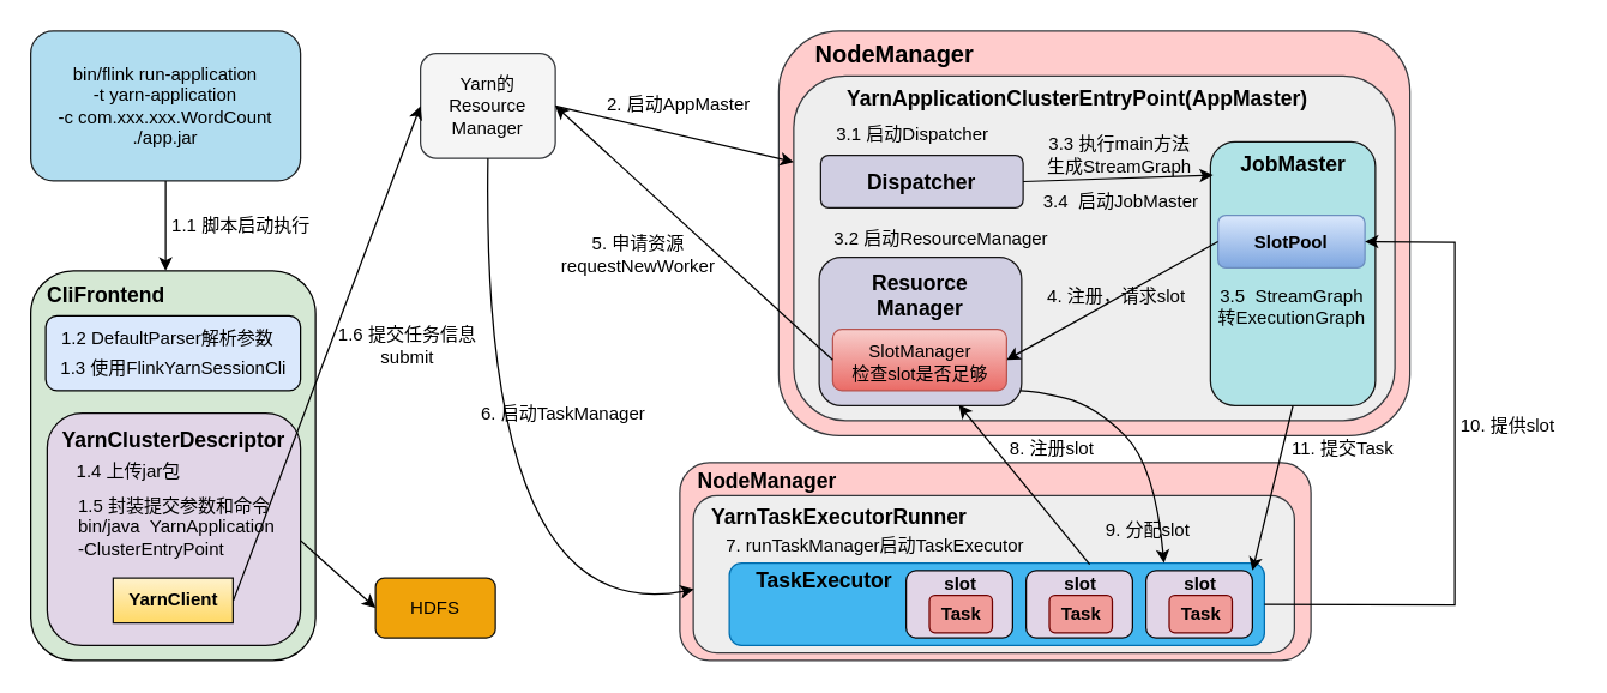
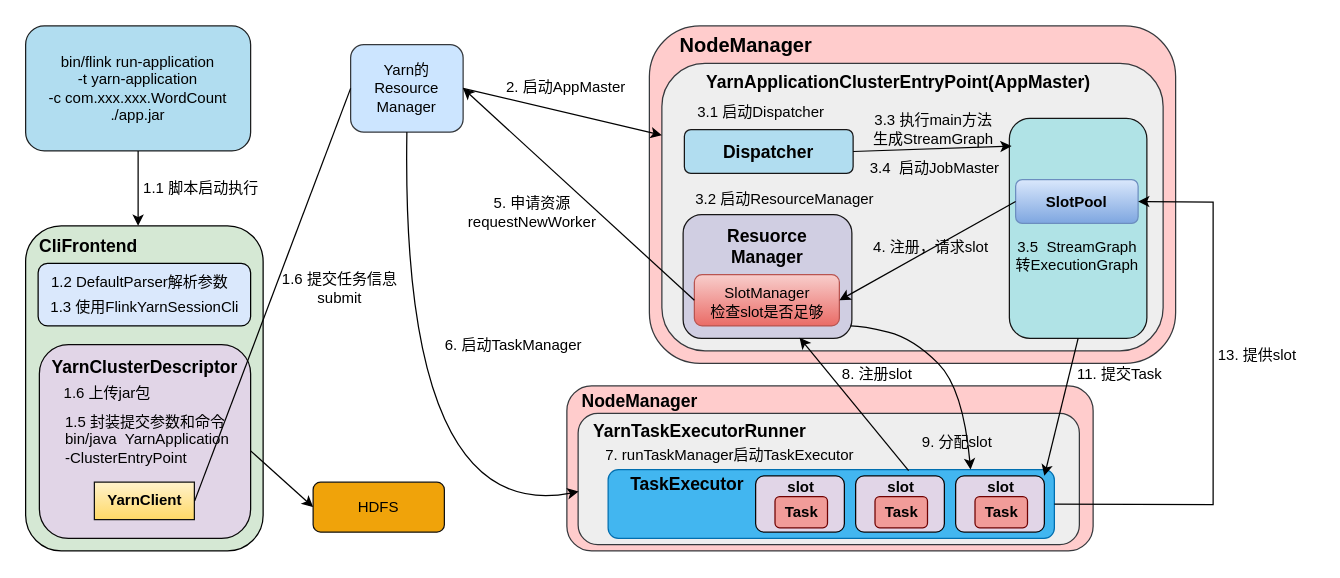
- <mxCell id="16" value="Yarn的&lt;br&gt;Resource&lt;br&gt;Manager" style="rounded=1;whiteSpace=wrap;html=1;fillColor=#f5f5f5;strokeColor=#36393d;" vertex="1" parent="1"><mxGeometry x="280" y="35" width="90" height="70" as="geometry" /></mxCell>
+ <mxCell id="16" value="Yarn的&lt;br&gt;Resource&lt;br&gt;Manager" style="rounded=1;whiteSpace=wrap;html=1;fillColor=#cce5ff;strokeColor=#36393d;" vertex="1" parent="1"><mxGeometry x="280" y="35" width="90" height="70" as="geometry" /></mxCell>
- <mxCell id="17" value="" style="endArrow=classic;html=1;rounded=0;exitX=1.003;exitY=0.5;exitDx=0;exitDy=0;exitPerimeter=0;entryX=0;entryY=0.5;entryDx=0;entryDy=0;" edge="1" parent="1" source="10" target="16"><mxGeometry width="50" height="50" relative="1" as="geometry"><mxPoint x="370" y="260" as="sourcePoint" /><mxPoint x="420" y="210" as="targetPoint" /></mxGeometry></mxCell>
+ <mxCell id="17" value="" style="endArrow=none;html=1;rounded=0;exitX=1.003;exitY=0.5;exitDx=0;exitDy=0;exitPerimeter=0;entryX=0;entryY=0.5;entryDx=0;entryDy=0;" edge="1" parent="1" source="10" target="16"><mxGeometry width="50" height="50" relative="1" as="geometry"><mxPoint x="370" y="260" as="sourcePoint" /><mxPoint x="420" y="210" as="targetPoint" /></mxGeometry></mxCell>
- <mxCell id="34" value="&lt;b&gt;&lt;font style=&quot;font-size: 14px;&quot;&gt;JobMaster&lt;/font&gt;&lt;/b&gt;" style="text;html=1;align=center;verticalAlign=middle;resizable=0;points=[];autosize=1;strokeColor=none;fillColor=none;" vertex="1" parent="1"><mxGeometry x="817" y="94" width="90" height="30" as="geometry" /></mxCell>
- <mxCell id="26" value="&lt;font style=&quot;font-size: 14px;&quot;&gt;&lt;b&gt;Dispatcher&lt;/b&gt;&lt;/font&gt;" style="rounded=1;whiteSpace=wrap;html=1;fillColor=#d0cee2;strokeColor=#171617;" vertex="1" parent="1"><mxGeometry x="547" y="103" width="135" height="35" as="geometry" /></mxCell>
+ <mxCell id="26" value="&lt;font style=&quot;font-size: 14px;&quot;&gt;&lt;b&gt;Dispatcher&lt;/b&gt;&lt;/font&gt;" style="rounded=1;whiteSpace=wrap;html=1;fillColor=#b1ddf0;strokeColor=#171617;" vertex="1" parent="1"><mxGeometry x="547" y="103" width="135" height="35" as="geometry" /></mxCell>
- <mxCell id="49" value="6. 启动TaskManager" style="text;html=1;align=center;verticalAlign=middle;resizable=0;points=[];autosize=1;strokeColor=none;fillColor=none;" vertex="1" parent="1"><mxGeometry x="310" y="261" width="130" height="30" as="geometry" /></mxCell>
+ <mxCell id="49" value="6. 启动TaskManager" style="text;html=1;align=center;verticalAlign=middle;resizable=0;points=[];autosize=1;strokeColor=none;fillColor=none;" vertex="1" parent="1"><mxGeometry x="345" y="261" width="130" height="30" as="geometry" /></mxCell>
- <mxCell id="67" value="10. 提供slot" style="text;html=1;align=center;verticalAlign=middle;resizable=0;points=[];autosize=1;strokeColor=none;fillColor=none;" vertex="1" parent="1"><mxGeometry x="960" y="269" width="90" height="30" as="geometry" /></mxCell>
+ <mxCell id="67" value="13. 提供slot" style="text;html=1;align=center;verticalAlign=middle;resizable=0;points=[];autosize=1;strokeColor=none;fillColor=none;" vertex="1" parent="1"><mxGeometry x="960" y="269" width="90" height="30" as="geometry" /></mxCell>
- <mxCell id="12" value="1.4 上传jar包" style="text;html=1;align=center;verticalAlign=middle;resizable=0;points=[];autosize=1;strokeColor=none;fillColor=none;" vertex="1" parent="1"><mxGeometry x="40" y="299" width="90" height="30" as="geometry" /></mxCell>
+ <mxCell id="12" value="1.6 上传jar包" style="text;html=1;align=center;verticalAlign=middle;resizable=0;points=[];autosize=1;strokeColor=none;fillColor=none;" vertex="1" parent="1"><mxGeometry x="40" y="299" width="90" height="30" as="geometry" /></mxCell>
- <mxCell id="14" value="HDFS" style="rounded=1;whiteSpace=wrap;html=1;fillColor=#f0a30a;strokeColor=#121211;fontColor=#000000;" vertex="1" parent="1"><mxGeometry x="250" y="385" width="80" height="40" as="geometry" /></mxCell>
+ <mxCell id="14" value="HDFS" style="rounded=1;whiteSpace=wrap;html=1;fillColor=#f0a30a;strokeColor=#121211;fontColor=#000000;" vertex="1" parent="1"><mxGeometry x="250" y="385" width="105" height="40" as="geometry" /></mxCell>
